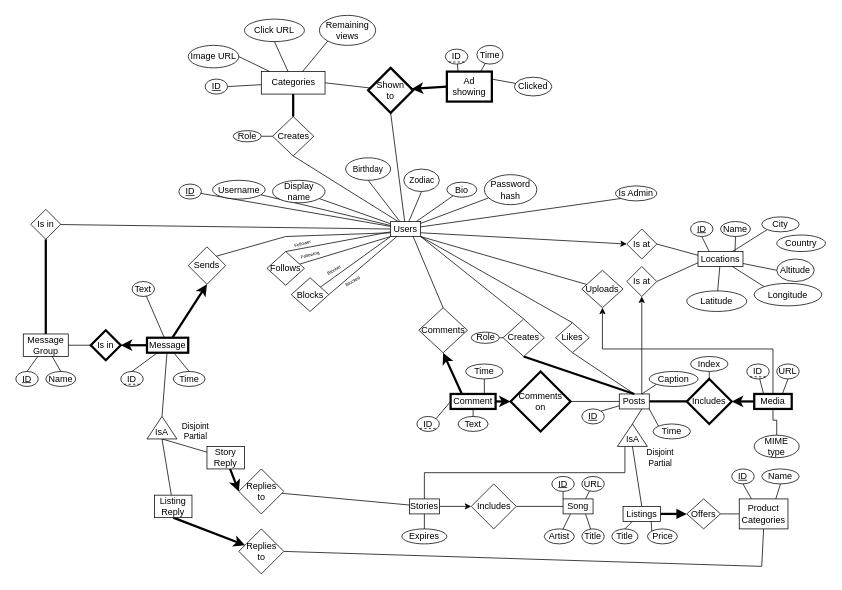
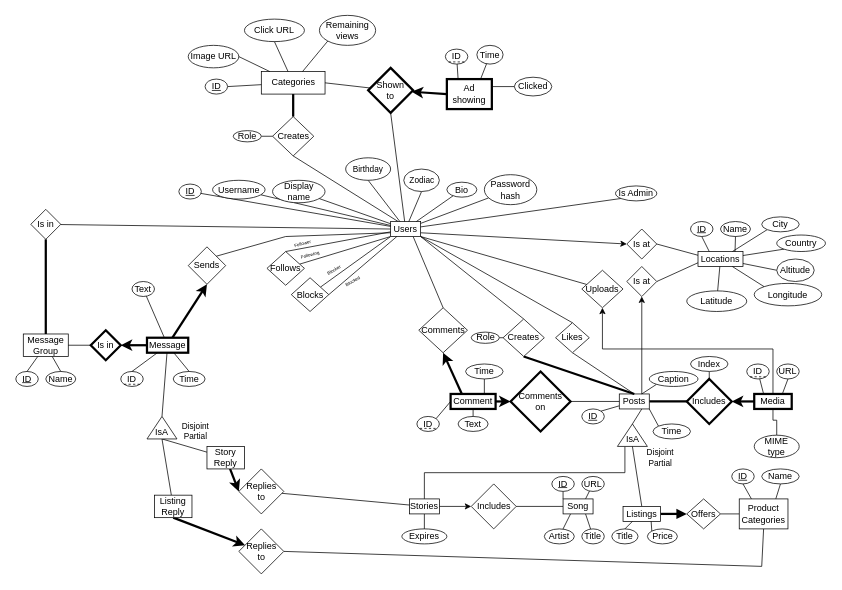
- <mxCell id="156" value="Ad&lt;br&gt;showing" style="rounded=0;whiteSpace=wrap;html=1;strokeColor=default;align=center;verticalAlign=middle;fontFamily=Helvetica;fontSize=12;fontColor=default;fillColor=none;gradientColor=none;strokeWidth=3;" parent="1" vertex="1"><mxGeometry x="595" y="95" width="60" height="40" as="geometry" /></mxCell>
+ <mxCell id="156" value="Ad&lt;br&gt;showing" style="rounded=0;whiteSpace=wrap;html=1;strokeColor=default;align=center;verticalAlign=middle;fontFamily=Helvetica;fontSize=12;fontColor=default;fillColor=none;gradientColor=none;strokeWidth=3;" parent="1" vertex="1"><mxGeometry x="595" y="105" width="60" height="40" as="geometry" /></mxCell>
+ <mxCell id="179" style="rounded=0;orthogonalLoop=1;jettySize=auto;html=1;exitX=0;exitY=1;exitDx=0;exitDy=0;endArrow=none;endFill=0;" parent="1" source="180" target="97" edge="1"><mxGeometry relative="1" as="geometry" /></mxCell>
